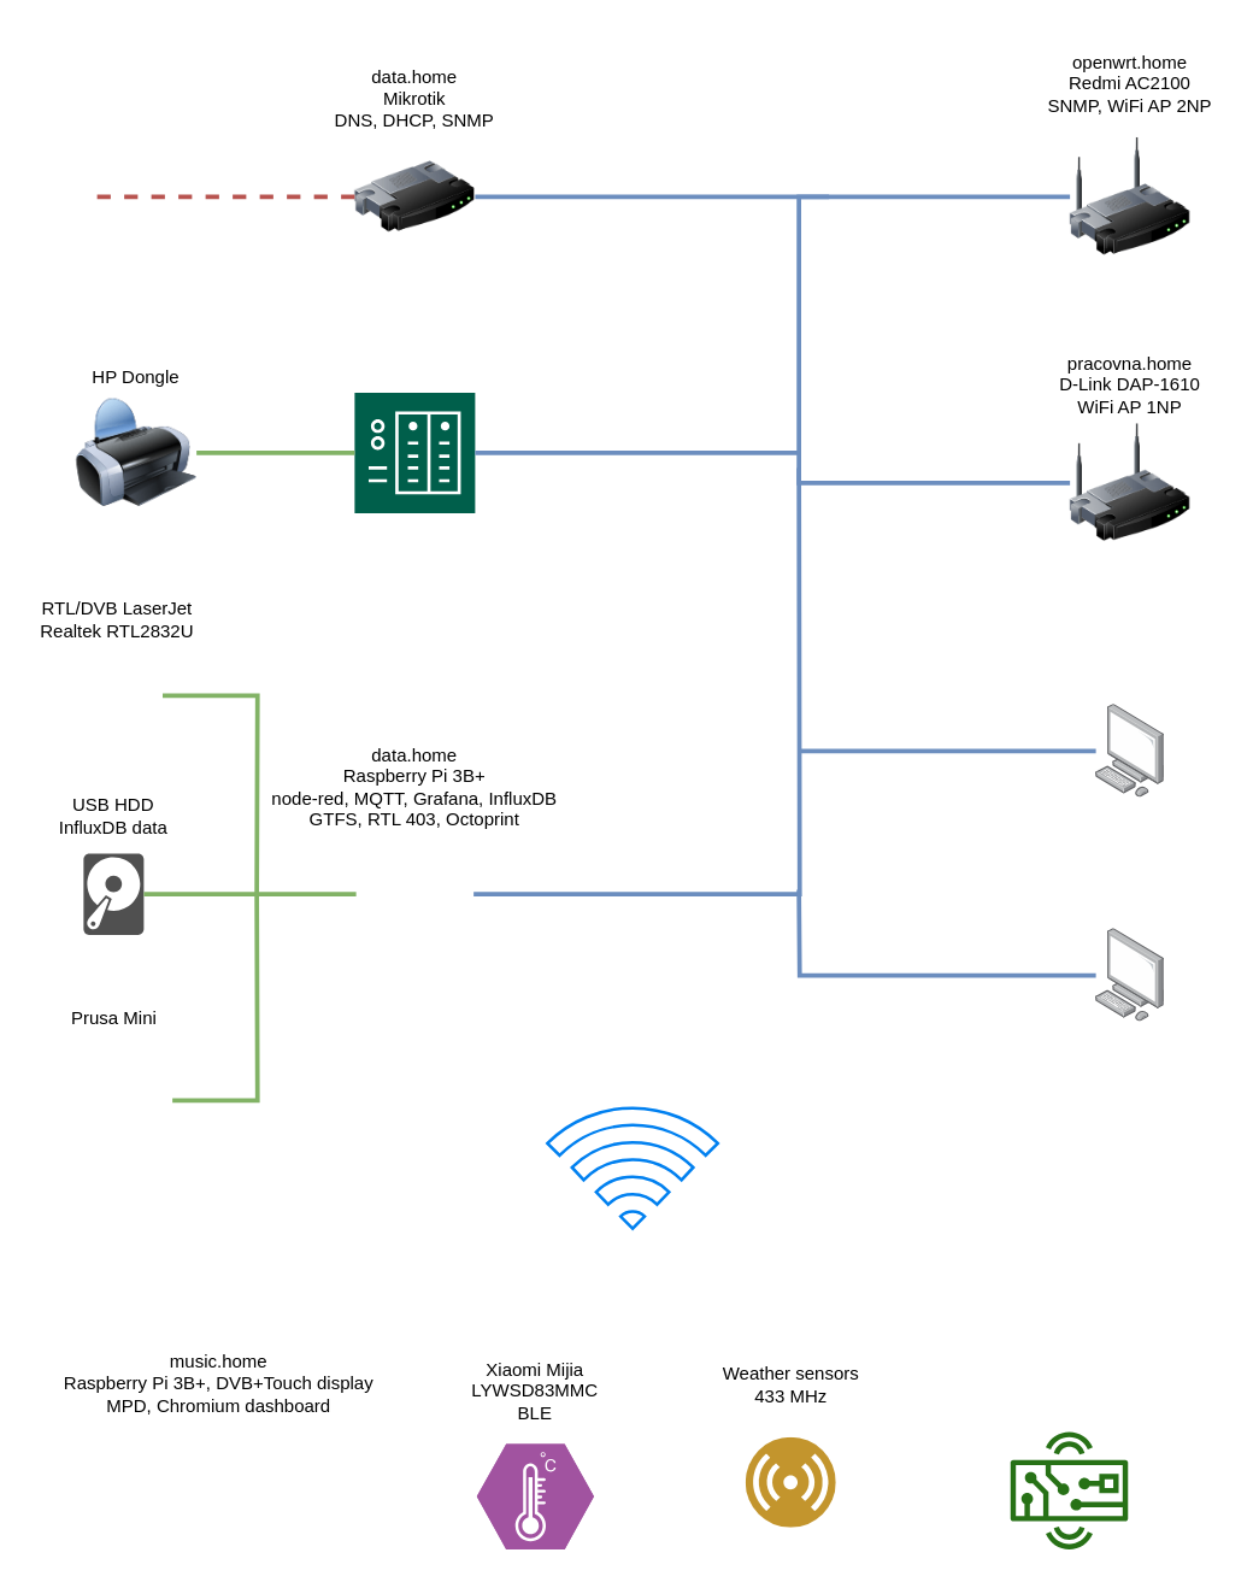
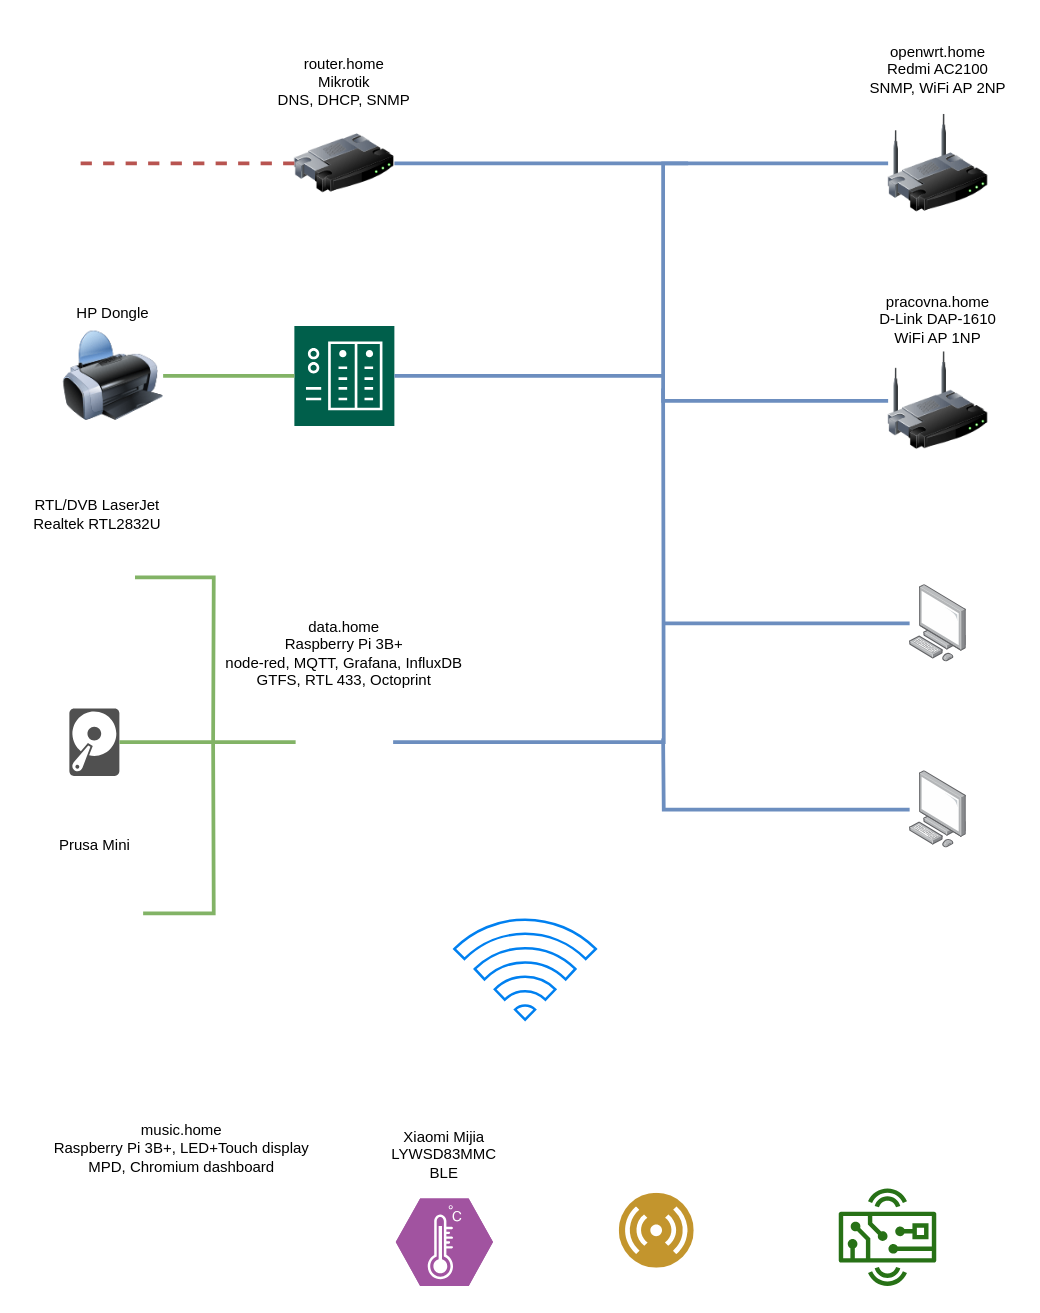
- <mxCell id="18" value="&lt;div&gt;data.home&lt;/div&gt;&lt;div&gt;Mikrotik&lt;/div&gt;&lt;div&gt;DNS, DHCP, SNMP&lt;br&gt;&lt;/div&gt;" style="text;html=1;strokeColor=none;fillColor=none;align=center;verticalAlign=middle;whiteSpace=wrap;rounded=0;" parent="16" vertex="1"><mxGeometry y="10" width="120" height="70" as="geometry" /></mxCell>
+ <mxCell id="18" value="&lt;div&gt;router.home&lt;/div&gt;&lt;div&gt;Mikrotik&lt;/div&gt;&lt;div&gt;DNS, DHCP, SNMP&lt;br&gt;&lt;/div&gt;" style="text;html=1;strokeColor=none;fillColor=none;align=center;verticalAlign=middle;whiteSpace=wrap;rounded=0;" parent="16" vertex="1"><mxGeometry y="10" width="120" height="70" as="geometry" /></mxCell>
- <mxCell id="53" value="&lt;div&gt;data.home&lt;/div&gt;&lt;div&gt;Raspberry Pi 3B+&lt;/div&gt;&lt;div&gt;node-red, MQTT, Grafana, InfluxDB&lt;/div&gt;&lt;div&gt;GTFS, RTL 403, Octoprint&lt;/div&gt;" style="text;html=1;strokeColor=none;fillColor=none;align=center;verticalAlign=middle;whiteSpace=wrap;rounded=0;" parent="51" vertex="1"><mxGeometry width="250" height="100" as="geometry" /></mxCell>
+ <mxCell id="53" value="&lt;div&gt;data.home&lt;/div&gt;&lt;div&gt;Raspberry Pi 3B+&lt;/div&gt;&lt;div&gt;node-red, MQTT, Grafana, InfluxDB&lt;/div&gt;&lt;div&gt;GTFS, RTL 433, Octoprint&lt;/div&gt;" style="text;html=1;strokeColor=none;fillColor=none;align=center;verticalAlign=middle;whiteSpace=wrap;rounded=0;" parent="51" vertex="1"><mxGeometry width="250" height="100" as="geometry" /></mxCell>
- <mxCell id="26" value="&lt;div&gt;USB HDD&lt;/div&gt;&lt;div&gt;InfluxDB data&lt;br&gt;&lt;/div&gt;" style="text;html=1;strokeColor=none;fillColor=none;align=center;verticalAlign=middle;whiteSpace=wrap;rounded=0;" parent="24" vertex="1"><mxGeometry width="90" height="50" as="geometry" /></mxCell>
- <mxCell id="10" value="&lt;div&gt;music.home&lt;/div&gt;&lt;div&gt;Raspberry Pi 3B+, DVB+Touch display&lt;/div&gt;&lt;div&gt;MPD, Chromium dashboard&lt;br&gt;&lt;/div&gt;" style="text;html=1;strokeColor=none;fillColor=none;align=center;verticalAlign=middle;whiteSpace=wrap;rounded=0;" parent="8" vertex="1"><mxGeometry width="250" height="100" as="geometry" /></mxCell>
+ <mxCell id="10" value="&lt;div&gt;music.home&lt;/div&gt;&lt;div&gt;Raspberry Pi 3B+, LED+Touch display&lt;/div&gt;&lt;div&gt;MPD, Chromium dashboard&lt;br&gt;&lt;/div&gt;" style="text;html=1;strokeColor=none;fillColor=none;align=center;verticalAlign=middle;whiteSpace=wrap;rounded=0;" parent="8" vertex="1"><mxGeometry width="250" height="100" as="geometry" /></mxCell>
- <mxCell id="21" value="&lt;div&gt;Weather sensors&lt;/div&gt;&lt;div&gt;433 MHz&lt;br&gt;&lt;/div&gt;" style="text;html=1;strokeColor=none;fillColor=none;align=center;verticalAlign=middle;whiteSpace=wrap;rounded=0;" parent="19" vertex="1"><mxGeometry width="130" height="50" as="geometry" /></mxCell>
